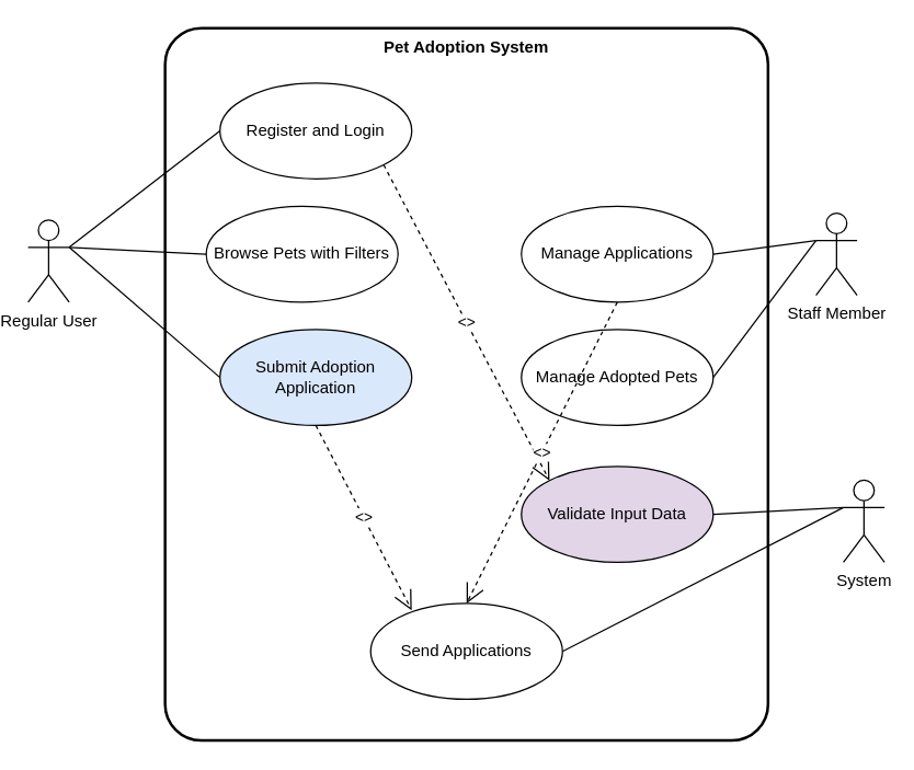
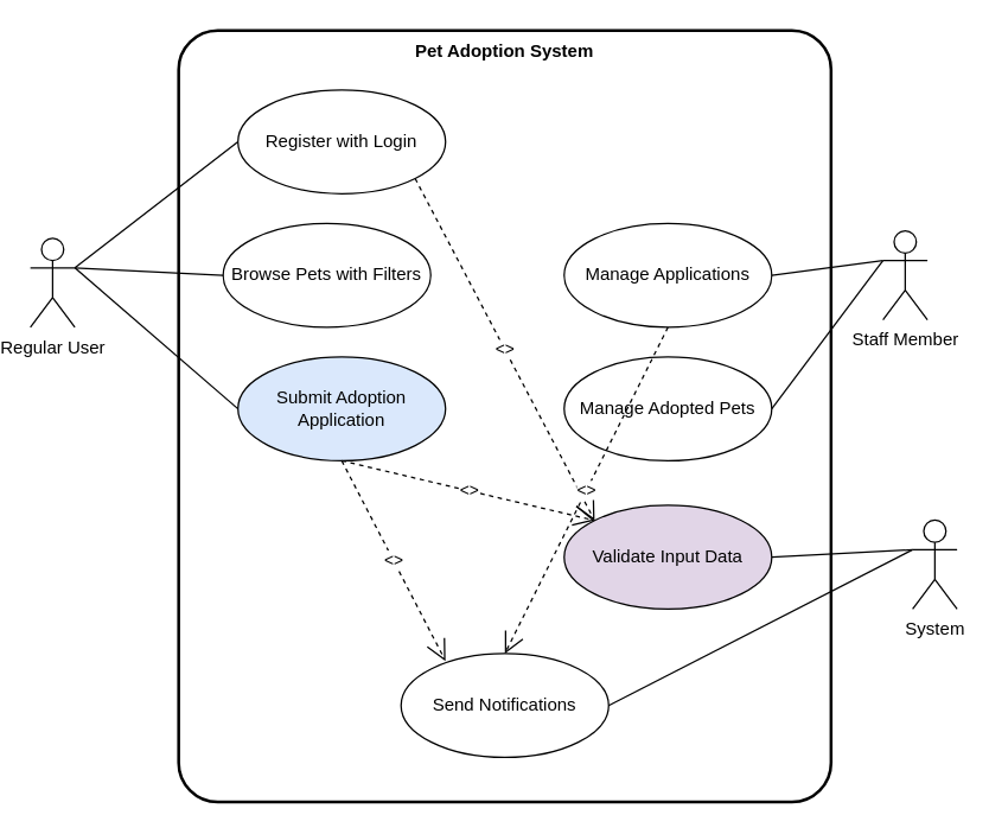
- <mxCell id="6" value="Register and Login" style="ellipse;whiteSpace=wrap;html=1;" vertex="1" parent="1"><mxGeometry x="160" y="60" width="140" height="70" as="geometry" /></mxCell>
+ <mxCell id="6" value="Register with Login" style="ellipse;whiteSpace=wrap;html=1;" vertex="1" parent="1"><mxGeometry x="160" y="60" width="140" height="70" as="geometry" /></mxCell>
+ <mxCell id="20" value="&lt;&lt;include&gt;&gt;" style="endArrow=open;endSize=12;dashed=1;html=1;exitX=0.5;exitY=1;exitDx=0;exitDy=0;entryX=0;entryY=0;entryDx=0;entryDy=0;" edge="1" parent="1" source="8" target="9"><mxGeometry width="160" relative="1" as="geometry"><mxPoint x="290" y="340" as="sourcePoint" /><mxPoint x="450" y="340" as="targetPoint" /></mxGeometry></mxCell>
- <mxCell id="12" value="Send Applications" style="ellipse;whiteSpace=wrap;html=1;" vertex="1" parent="1"><mxGeometry x="270" y="440" width="140" height="70" as="geometry" /></mxCell>
+ <mxCell id="12" value="Send Notifications" style="ellipse;whiteSpace=wrap;html=1;" vertex="1" parent="1"><mxGeometry x="270" y="440" width="140" height="70" as="geometry" /></mxCell>
